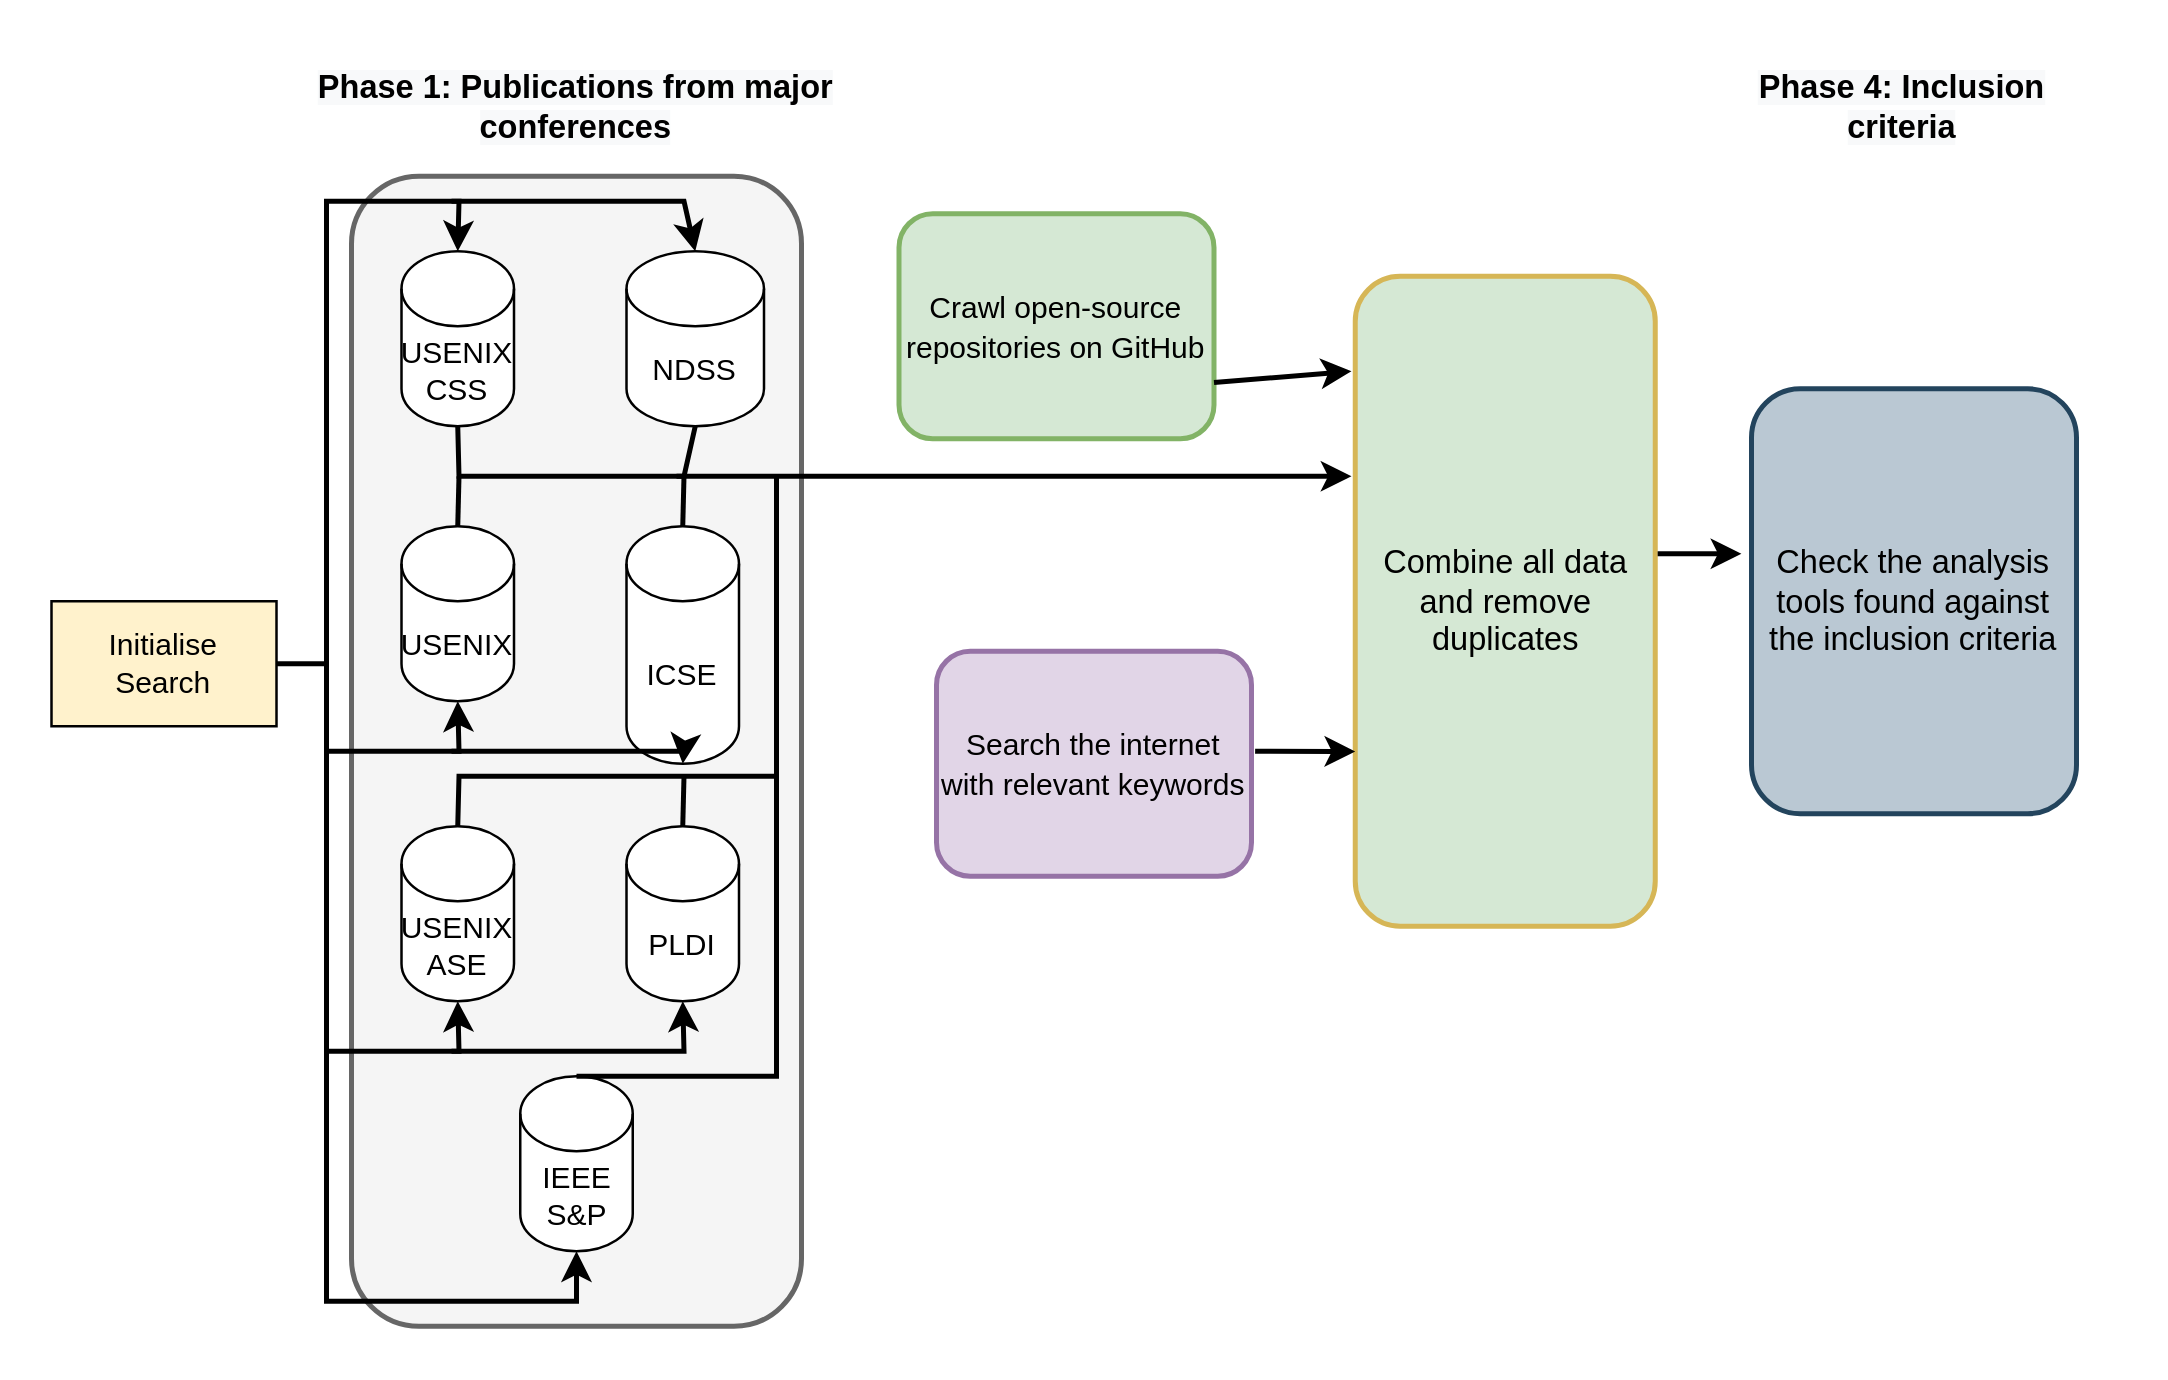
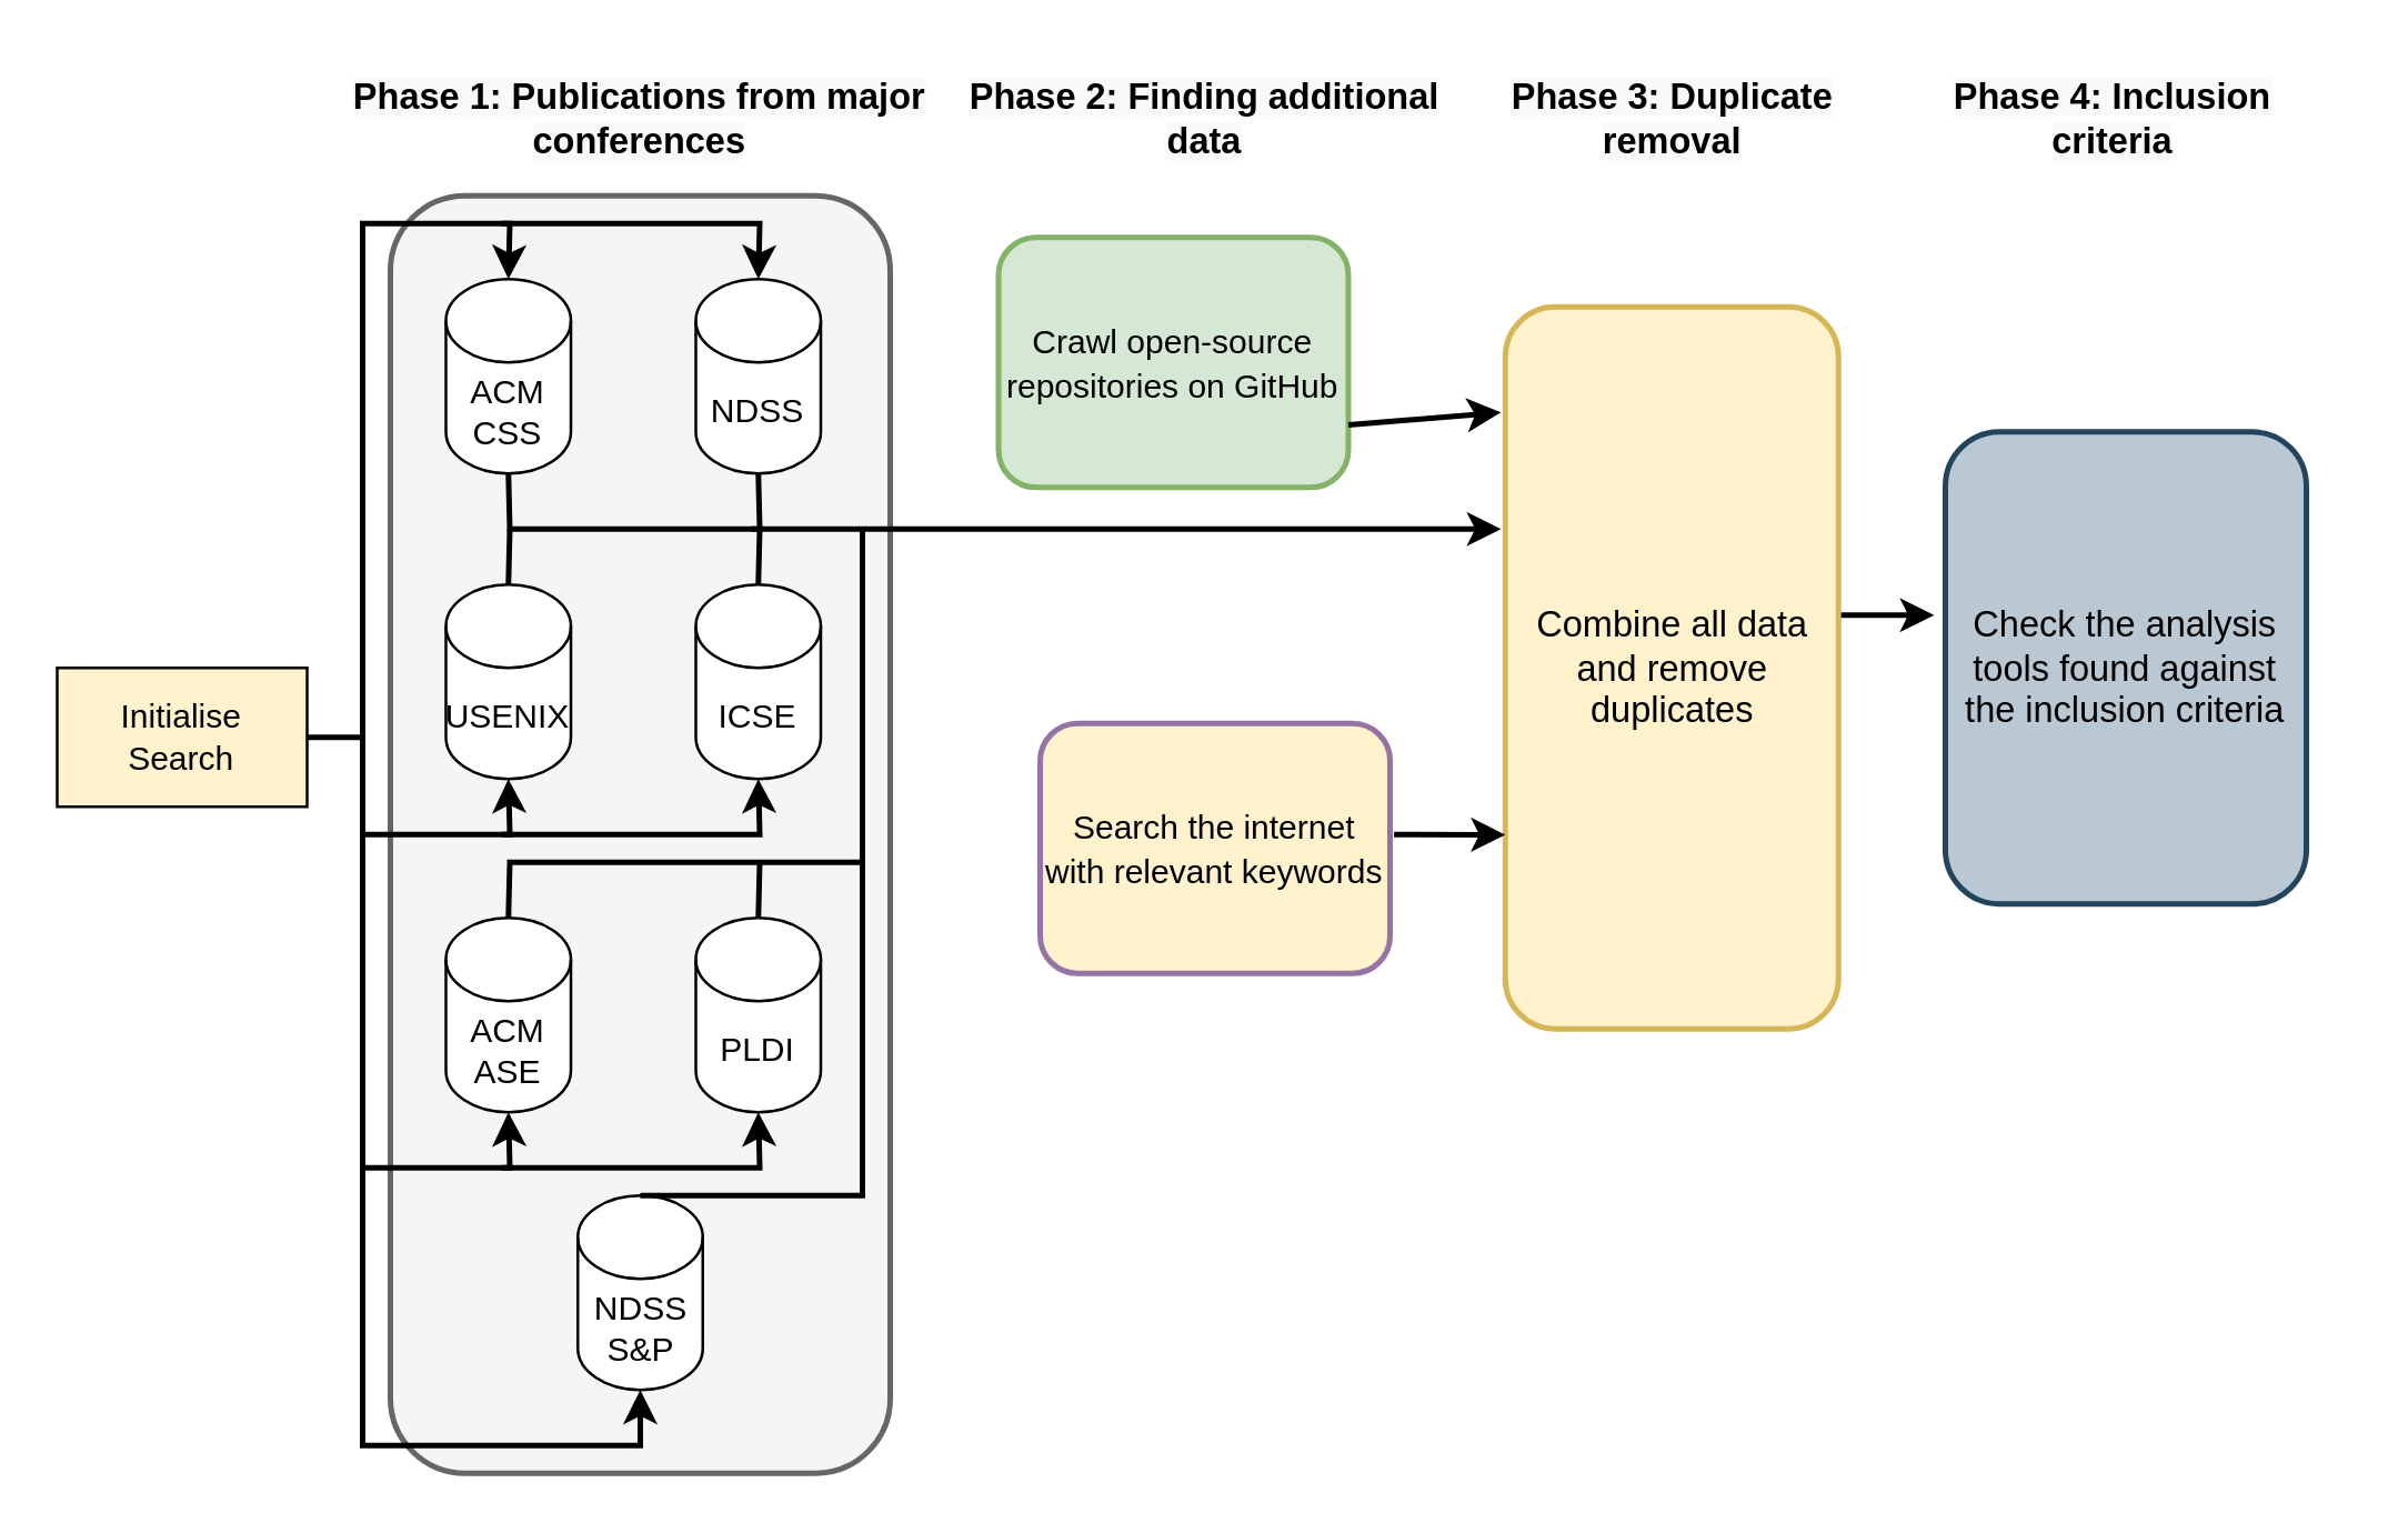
+ <mxCell id="24" value="&lt;span style=&quot;color: rgb(0, 0, 0); font-family: Helvetica; font-style: normal; font-variant-ligatures: normal; font-variant-caps: normal; letter-spacing: normal; orphans: 2; text-indent: 0px; text-transform: none; widows: 2; word-spacing: 0px; -webkit-text-stroke-width: 0px; background-color: rgb(248, 249, 250); text-decoration-thickness: initial; text-decoration-style: initial; text-decoration-color: initial; float: none; display: inline !important;&quot;&gt;&lt;font style=&quot;font-size: 13px;&quot;&gt;&lt;b&gt;Phase 3: Duplicate&lt;br&gt;removal&lt;br&gt;&lt;/b&gt;&lt;/font&gt;&lt;/span&gt;" style="text;whiteSpace=wrap;html=1;align=center;" parent="1" vertex="1"><mxGeometry x="535.75" width="131.5" height="25" as="geometry" y="20" /></mxCell>
+ <mxCell id="20" value="&lt;span style=&quot;color: rgb(0, 0, 0); font-family: Helvetica; font-style: normal; font-variant-ligatures: normal; font-variant-caps: normal; letter-spacing: normal; orphans: 2; text-indent: 0px; text-transform: none; widows: 2; word-spacing: 0px; -webkit-text-stroke-width: 0px; background-color: rgb(248, 249, 250); text-decoration-thickness: initial; text-decoration-style: initial; text-decoration-color: initial; float: none; display: inline !important;&quot;&gt;&lt;font style=&quot;font-size: 13px;&quot;&gt;&lt;b&gt;Phase 2: Finding additional data&lt;/b&gt;&lt;/font&gt;&lt;/span&gt;" style="text;whiteSpace=wrap;html=1;align=center;" parent="1" vertex="1"><mxGeometry x="345" width="177" height="30" as="geometry" y="20" /></mxCell>
- <mxCell id="6" value="NDSS" style="shape=cylinder3;whiteSpace=wrap;html=1;boundedLbl=1;backgroundOutline=1;size=15;" parent="1" vertex="1"><mxGeometry x="250" y="100" width="55" height="70" as="geometry" /></mxCell>
+ <mxCell id="6" value="NDSS" style="shape=cylinder3;whiteSpace=wrap;html=1;boundedLbl=1;backgroundOutline=1;size=15;" parent="1" vertex="1"><mxGeometry x="250" y="100" width="45" height="70" as="geometry" /></mxCell>
- <mxCell id="4" value="USENIX&lt;br&gt;CSS" style="shape=cylinder3;whiteSpace=wrap;html=1;boundedLbl=1;backgroundOutline=1;size=15;" parent="1" vertex="1"><mxGeometry x="160" y="100" width="45" height="70" as="geometry" /></mxCell>
+ <mxCell id="4" value="ACM&lt;br&gt;CSS" style="shape=cylinder3;whiteSpace=wrap;html=1;boundedLbl=1;backgroundOutline=1;size=15;" parent="1" vertex="1"><mxGeometry x="160" y="100" width="45" height="70" as="geometry" /></mxCell>
- <mxCell id="25" value="Combine all data and remove duplicates" style="rounded=1;whiteSpace=wrap;html=1;fontSize=13;strokeWidth=2;fillColor=#d5e8d4;strokeColor=#d6b656;" parent="1" vertex="1"><mxGeometry x="541.5" y="110" width="120" height="260" as="geometry" /></mxCell>
+ <mxCell id="25" value="Combine all data and remove duplicates" style="rounded=1;whiteSpace=wrap;html=1;fontSize=13;strokeWidth=2;fillColor=#fff2cc;strokeColor=#d6b656;" parent="1" vertex="1"><mxGeometry x="541.5" y="110" width="120" height="260" as="geometry" /></mxCell>
- <mxCell id="8" value="ICSE" style="shape=cylinder3;whiteSpace=wrap;html=1;boundedLbl=1;backgroundOutline=1;size=15;" parent="1" vertex="1"><mxGeometry x="250" y="210" width="45" height="95" as="geometry" /></mxCell>
+ <mxCell id="8" value="ICSE" style="shape=cylinder3;whiteSpace=wrap;html=1;boundedLbl=1;backgroundOutline=1;size=15;" parent="1" vertex="1"><mxGeometry x="250" y="210" width="45" height="70" as="geometry" /></mxCell>
- <mxCell id="22" value="&lt;span style=&quot;font-size: 12px;&quot;&gt;Search the internet with relevant keywords&lt;/span&gt;" style="rounded=1;whiteSpace=wrap;html=1;fontSize=13;strokeWidth=2;fillColor=#e1d5e7;strokeColor=#9673a6;" parent="1" vertex="1"><mxGeometry x="374" y="260" width="126" height="90" as="geometry" /></mxCell>
+ <mxCell id="22" value="&lt;span style=&quot;font-size: 12px;&quot;&gt;Search the internet with relevant keywords&lt;/span&gt;" style="rounded=1;whiteSpace=wrap;html=1;fontSize=13;strokeWidth=2;fillColor=#fff2cc;strokeColor=#9673a6;" parent="1" vertex="1"><mxGeometry x="374" y="260" width="126" height="90" as="geometry" /></mxCell>
- <mxCell id="9" value="USENIX&lt;br&gt;ASE" style="shape=cylinder3;whiteSpace=wrap;html=1;boundedLbl=1;backgroundOutline=1;size=15;" parent="1" vertex="1"><mxGeometry x="160" y="330" width="45" height="70" as="geometry" /></mxCell>
+ <mxCell id="9" value="ACM&lt;br&gt;ASE" style="shape=cylinder3;whiteSpace=wrap;html=1;boundedLbl=1;backgroundOutline=1;size=15;" parent="1" vertex="1"><mxGeometry x="160" y="330" width="45" height="70" as="geometry" /></mxCell>
- <mxCell id="33" value="IEEE&lt;br&gt;S&amp;amp;P" style="shape=cylinder3;whiteSpace=wrap;html=1;boundedLbl=1;backgroundOutline=1;size=15;" parent="1" vertex="1"><mxGeometry x="207.5" y="430" width="45" height="70" as="geometry" /></mxCell>
+ <mxCell id="33" value="NDSS&lt;br&gt;S&amp;amp;P" style="shape=cylinder3;whiteSpace=wrap;html=1;boundedLbl=1;backgroundOutline=1;size=15;" parent="1" vertex="1"><mxGeometry x="207.5" y="430" width="45" height="70" as="geometry" /></mxCell>
